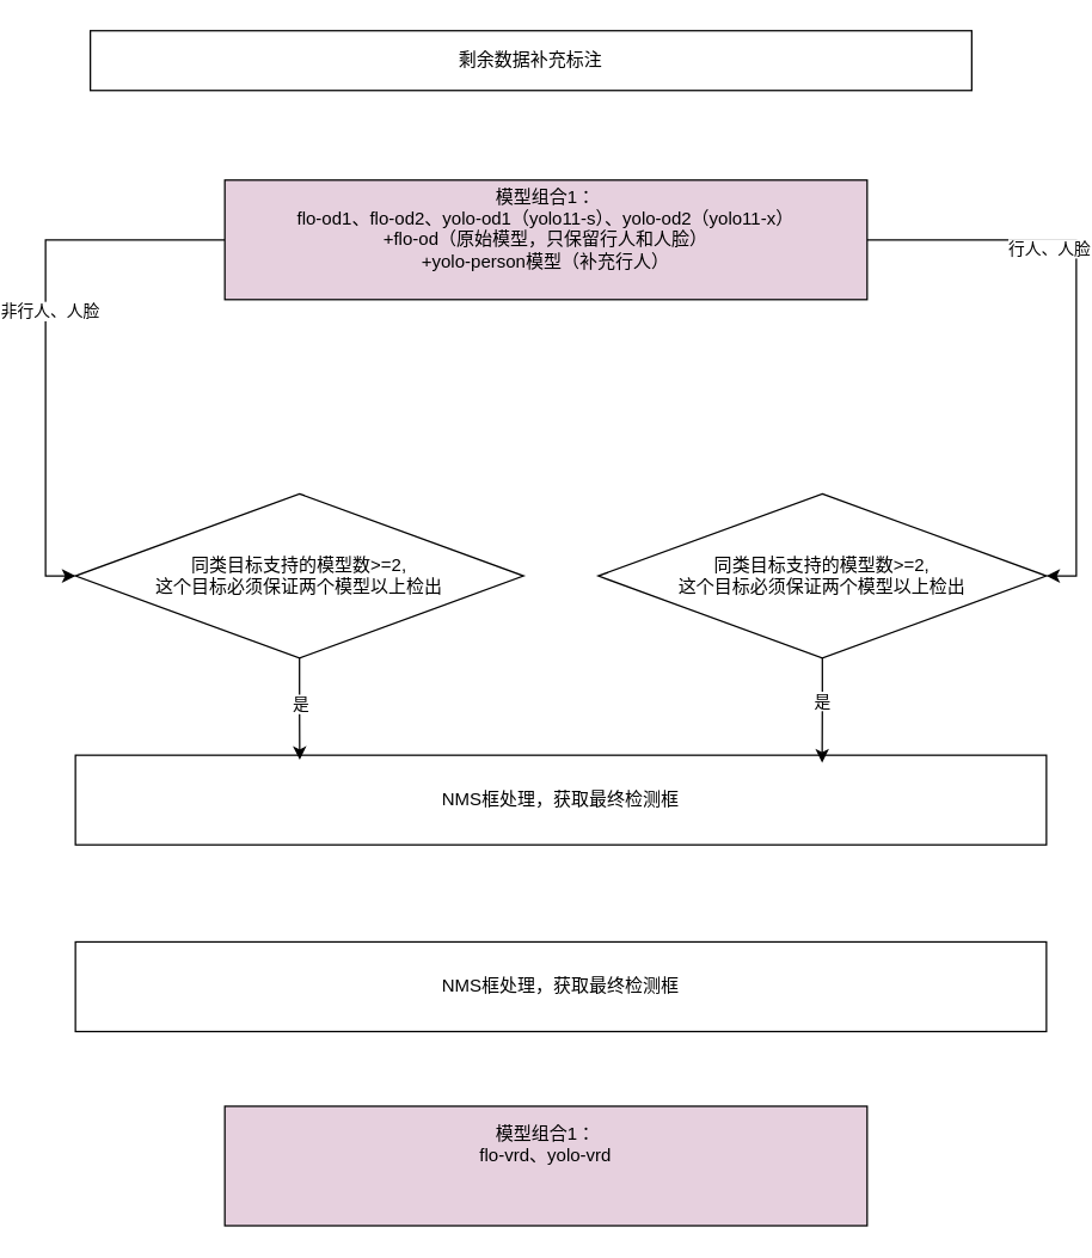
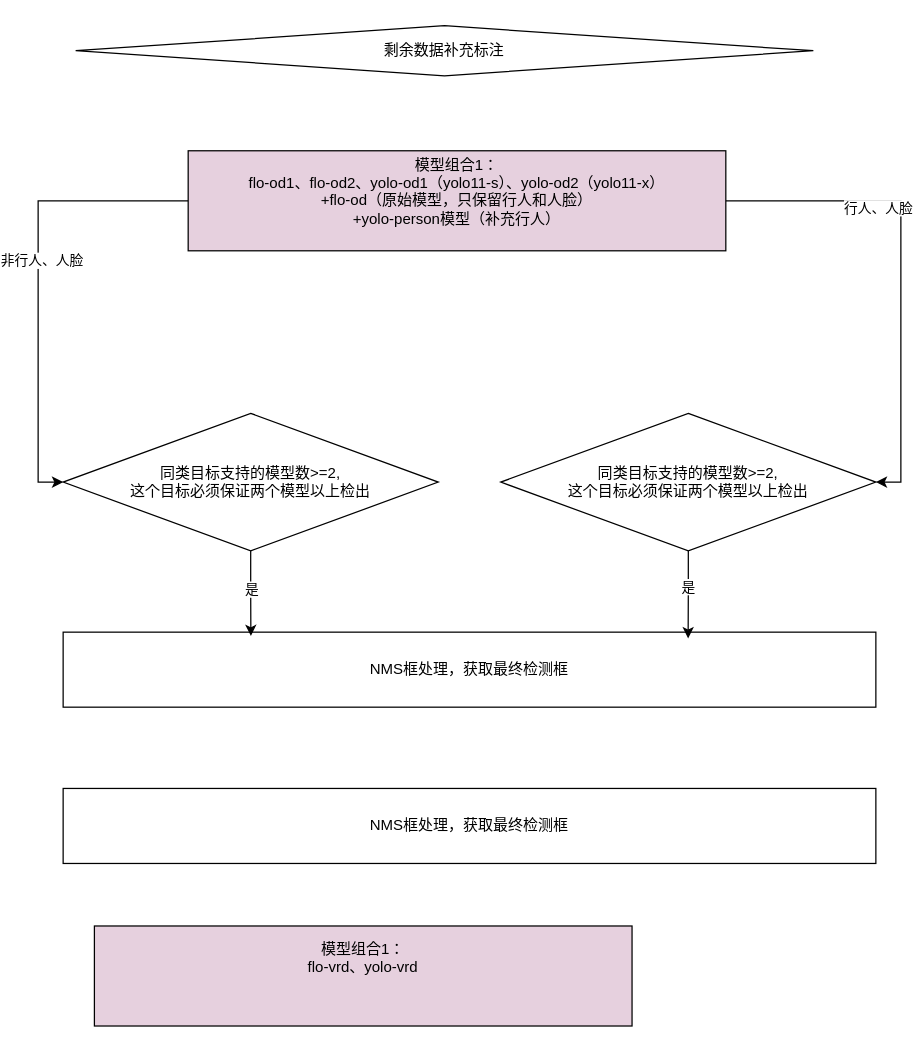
- <mxCell id="2" value="剩余数据补充标注" style="rounded=0;whiteSpace=wrap;html=1;" vertex="1" parent="1"><mxGeometry x="30" y="20" width="590" height="40" as="geometry" /></mxCell>
+ <mxCell id="2" value="剩余数据补充标注" style="rhombus;whiteSpace=wrap;html=1;" vertex="1" parent="1"><mxGeometry x="30" y="20" width="590" height="40" as="geometry" /></mxCell>
- <mxCell id="16" value="&lt;div&gt;模型组合1：&lt;/div&gt;&lt;div&gt;&lt;span style=&quot;background-color: transparent; color: light-dark(rgb(0, 0, 0), rgb(255, 255, 255));&quot;&gt;flo-vrd&lt;/span&gt;&lt;span style=&quot;background-color: transparent; color: light-dark(rgb(0, 0, 0), rgb(255, 255, 255));&quot;&gt;、yolo-vrd&lt;/span&gt;&lt;/div&gt;&lt;div&gt;&lt;br&gt;&lt;/div&gt;&lt;div&gt;&lt;br&gt;&lt;/div&gt;" style="rounded=0;whiteSpace=wrap;html=1;fillColor=#E6D0DE;" vertex="1" parent="1"><mxGeometry x="120" y="740" width="430" height="80" as="geometry" /></mxCell>
+ <mxCell id="16" value="&lt;div&gt;模型组合1：&lt;/div&gt;&lt;div&gt;&lt;span style=&quot;background-color: transparent; color: light-dark(rgb(0, 0, 0), rgb(255, 255, 255));&quot;&gt;flo-vrd&lt;/span&gt;&lt;span style=&quot;background-color: transparent; color: light-dark(rgb(0, 0, 0), rgb(255, 255, 255));&quot;&gt;、yolo-vrd&lt;/span&gt;&lt;/div&gt;&lt;div&gt;&lt;br&gt;&lt;/div&gt;&lt;div&gt;&lt;br&gt;&lt;/div&gt;" style="rounded=0;whiteSpace=wrap;html=1;fillColor=#E6D0DE;" vertex="1" parent="1"><mxGeometry x="45" y="740" width="430" height="80" as="geometry" /></mxCell>
